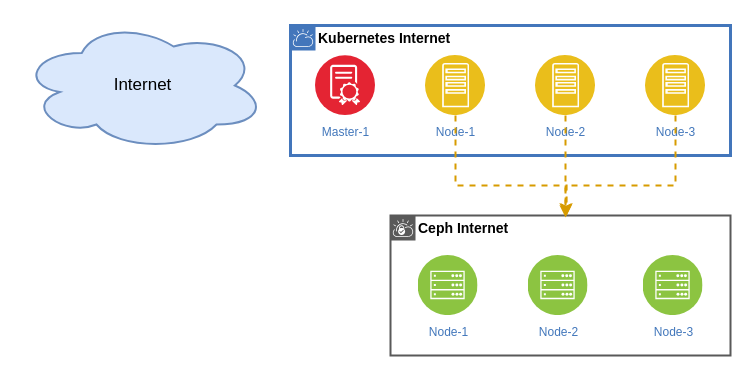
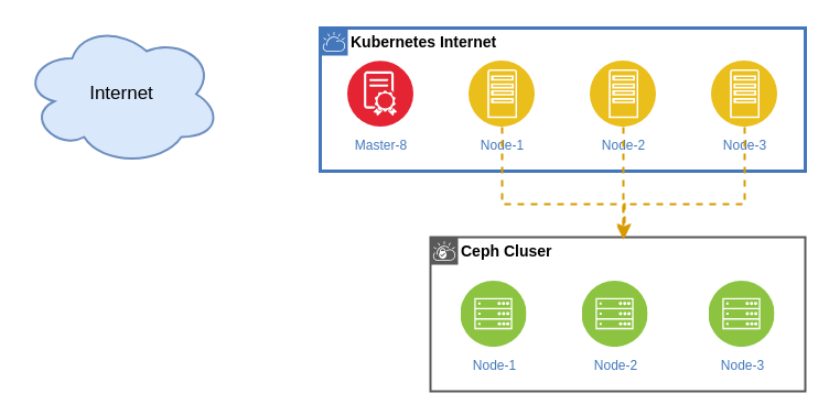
- <mxCell id="7" value="Internet" style="ellipse;shape=cloud;whiteSpace=wrap;html=1;strokeWidth=2;fillColor=#dae8fc;strokeColor=#6c8ebf;fontSize=17;" vertex="1" parent="1"><mxGeometry x="20" y="20" width="245" height="130" as="geometry" /></mxCell>
+ <mxCell id="7" value="Internet" style="ellipse;shape=cloud;whiteSpace=wrap;html=1;strokeWidth=2;fillColor=#dae8fc;strokeColor=#6c8ebf;fontSize=17;" vertex="1" parent="1"><mxGeometry x="20" y="20" width="180" height="130" as="geometry" /></mxCell>
- <mxCell id="6" value="Master-1" style="aspect=fixed;perimeter=ellipsePerimeter;html=1;align=center;shadow=0;dashed=0;fontColor=#4277BB;labelBackgroundColor=#ffffff;fontSize=12;spacingTop=3;image;image=img/lib/ibm/blockchain/e_cert.svg;" vertex="1" parent="2"><mxGeometry x="25" y="30" width="60" height="60" as="geometry" /></mxCell>
+ <mxCell id="6" value="Master-8" style="aspect=fixed;perimeter=ellipsePerimeter;html=1;align=center;shadow=0;dashed=0;fontColor=#4277BB;labelBackgroundColor=#ffffff;fontSize=12;spacingTop=3;image;image=img/lib/ibm/blockchain/e_cert.svg;" vertex="1" parent="2"><mxGeometry x="25" y="30" width="60" height="60" as="geometry" /></mxCell>
- <mxCell id="8" value="Ceph Internet" style="shape=mxgraph.ibm.box;prType=vpc;fontStyle=1;verticalAlign=top;align=left;spacingLeft=32;spacingTop=4;rounded=0;whiteSpace=wrap;html=1;strokeWidth=2;dashed=0;container=1;spacing=-4;collapsible=0;expand=0;recursiveResize=0;strokeColor=#595959;fontSize=14;" vertex="1" parent="1"><mxGeometry x="390" y="215" width="340" height="140" as="geometry" /></mxCell>
+ <mxCell id="8" value="Ceph Cluser" style="shape=mxgraph.ibm.box;prType=vpc;fontStyle=1;verticalAlign=top;align=left;spacingLeft=32;spacingTop=4;rounded=0;whiteSpace=wrap;html=1;strokeWidth=2;dashed=0;container=1;spacing=-4;collapsible=0;expand=0;recursiveResize=0;strokeColor=#595959;fontSize=14;" vertex="1" parent="1"><mxGeometry x="390" y="215" width="340" height="140" as="geometry" /></mxCell>
